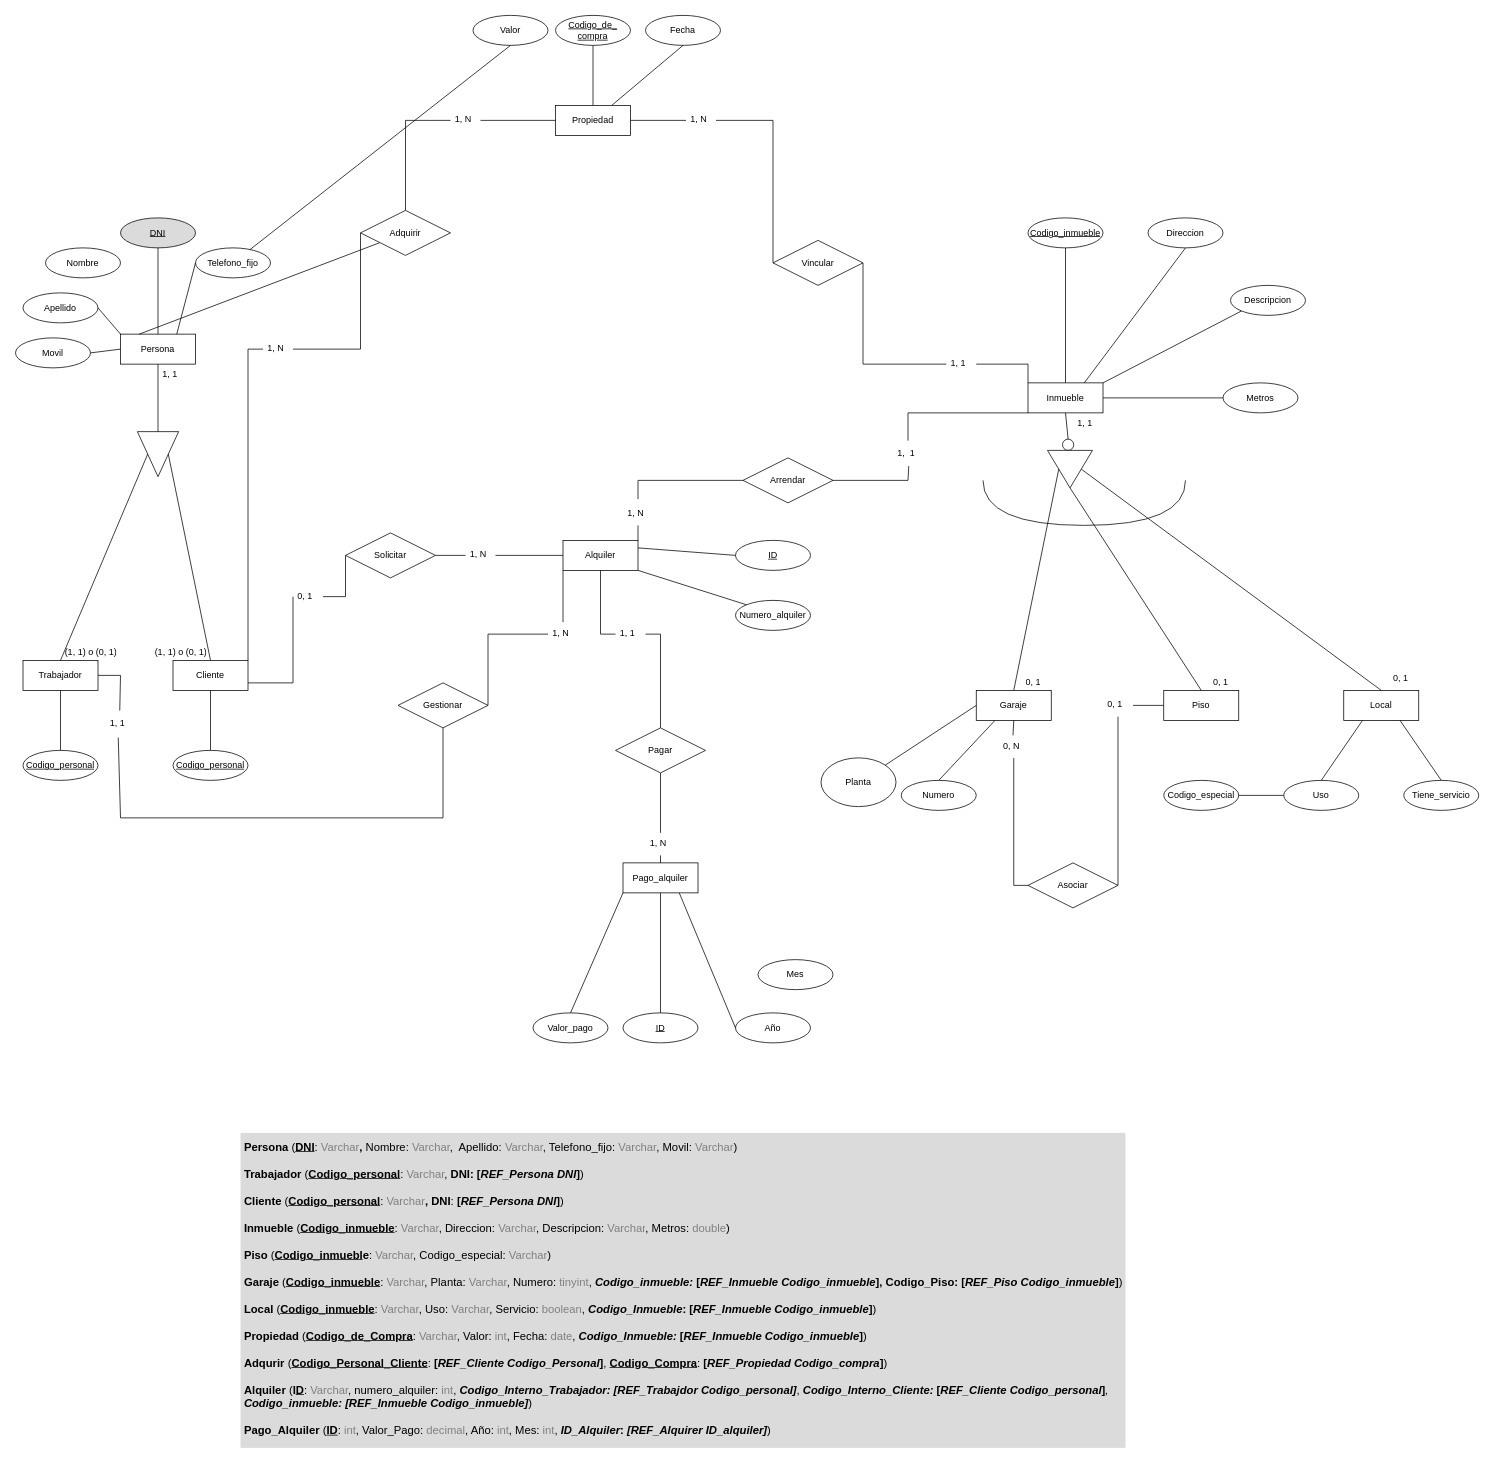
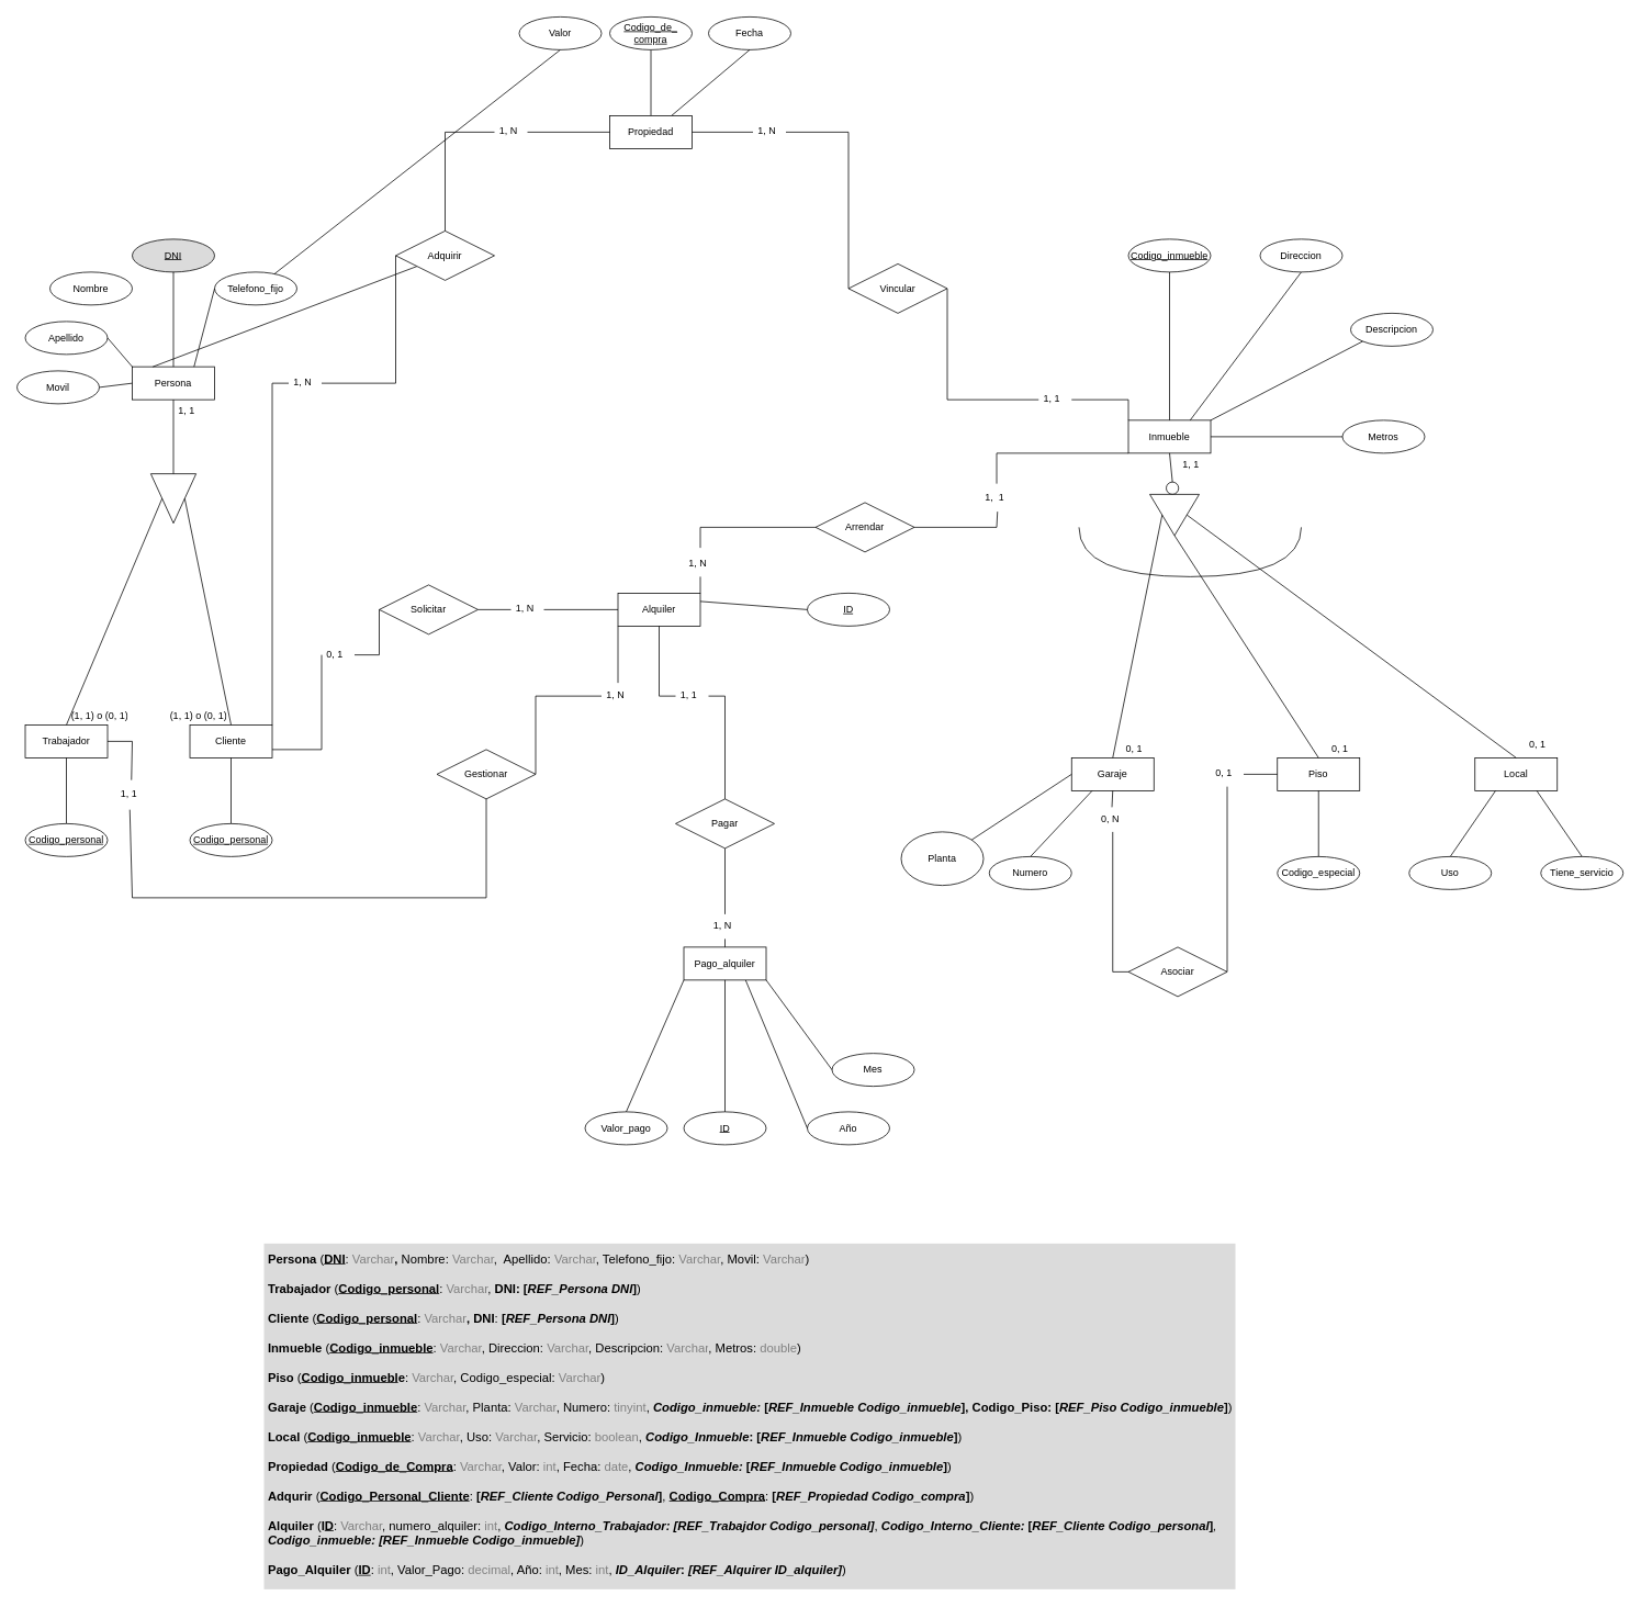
- <mxCell id="68" value="" style="endArrow=none;html=1;rounded=0;exitX=1;exitY=1;exitDx=0;exitDy=0;entryX=0;entryY=0;entryDx=0;entryDy=0;" parent="1" source="50" target="54" edge="1"><mxGeometry relative="1" as="geometry"><mxPoint x="640" y="950" as="sourcePoint" /><mxPoint x="800" y="950" as="targetPoint" /></mxGeometry></mxCell>
- <mxCell id="54" value="Numero_alquiler" style="ellipse;whiteSpace=wrap;html=1;align=center;" parent="1" vertex="1"><mxGeometry x="980" y="800" width="100" height="40" as="geometry" /></mxCell>
- <mxCell id="13" value="" style="endArrow=none;html=1;rounded=0;" parent="1" source="10" target="11" edge="1"><mxGeometry relative="1" as="geometry"><mxPoint x="1431" y="940" as="sourcePoint" /><mxPoint x="1591" y="940" as="targetPoint" /></mxGeometry></mxCell>
+ <mxCell id="13" value="" style="endArrow=none;html=1;rounded=0;entryX=0.5;entryY=1;entryDx=0;entryDy=0;" parent="1" source="10" target="3" edge="1"><mxGeometry relative="1" as="geometry"><mxPoint x="1431" y="940" as="sourcePoint" /><mxPoint x="1591" y="940" as="targetPoint" /></mxGeometry></mxCell>
+ <mxCell id="71" value="" style="endArrow=none;html=1;rounded=0;exitX=1;exitY=1;exitDx=0;exitDy=0;entryX=0;entryY=0.5;entryDx=0;entryDy=0;" parent="1" source="113" target="57" edge="1"><mxGeometry relative="1" as="geometry"><mxPoint x="880" y="820" as="sourcePoint" /><mxPoint x="1020" y="940" as="targetPoint" /></mxGeometry></mxCell>
